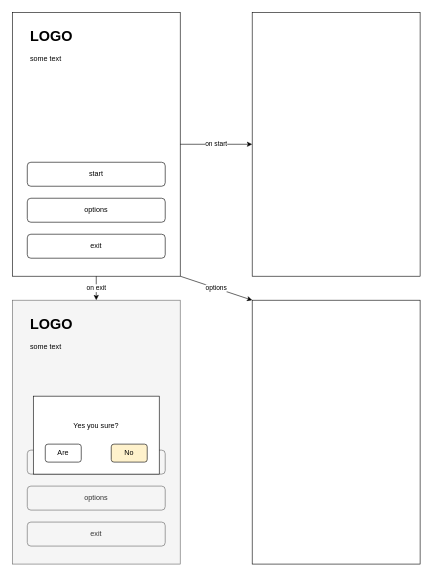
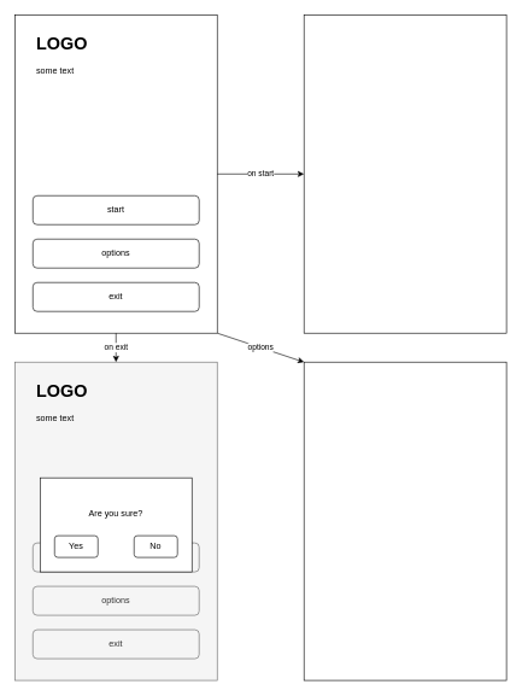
- <mxCell id="18" value="Yes you sure?" style="text;html=1;strokeColor=none;fillColor=none;align=center;verticalAlign=middle;whiteSpace=wrap;rounded=0;" vertex="1" parent="1"><mxGeometry x="85" y="700" width="150" height="20" as="geometry" /></mxCell>
+ <mxCell id="18" value="Are you sure?" style="text;html=1;strokeColor=none;fillColor=none;align=center;verticalAlign=middle;whiteSpace=wrap;rounded=0;" vertex="1" parent="1"><mxGeometry x="85" y="700" width="150" height="20" as="geometry" /></mxCell>
- <mxCell id="20" value="Are" style="rounded=1;whiteSpace=wrap;html=1;align=center;fillColor=#FFFFFF;" vertex="1" parent="1"><mxGeometry x="75" y="740" width="60" height="30" as="geometry" /></mxCell>
+ <mxCell id="20" value="Yes" style="rounded=1;whiteSpace=wrap;html=1;align=center;fillColor=#FFFFFF;" vertex="1" parent="1"><mxGeometry x="75" y="740" width="60" height="30" as="geometry" /></mxCell>
- <mxCell id="19" value="No" style="rounded=1;whiteSpace=wrap;html=1;align=center;fillColor=#fff2cc;" vertex="1" parent="1"><mxGeometry x="185" y="740" width="60" height="30" as="geometry" /></mxCell>
+ <mxCell id="19" value="No" style="rounded=1;whiteSpace=wrap;html=1;align=center;fillColor=#FFFFFF;" vertex="1" parent="1"><mxGeometry x="185" y="740" width="60" height="30" as="geometry" /></mxCell>
